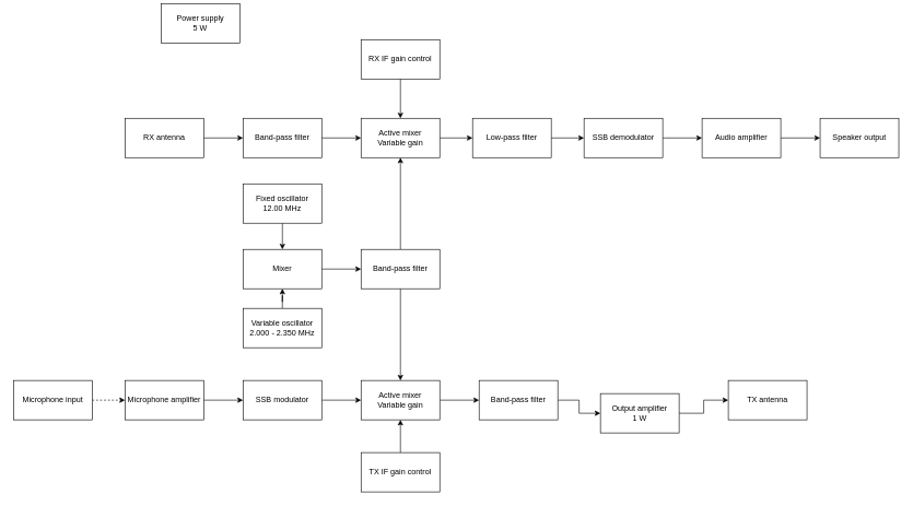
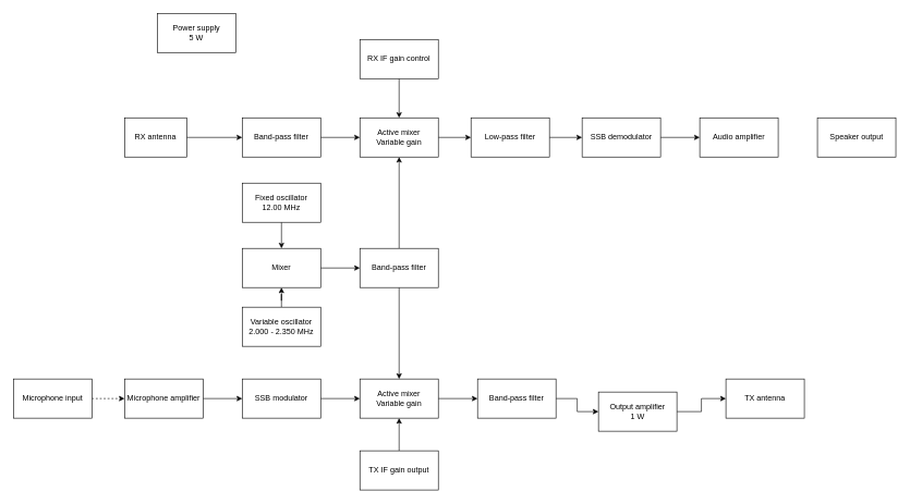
- <mxCell id="2" value="Power supply&lt;br&gt;5 W" style="rounded=0;whiteSpace=wrap;html=1;" parent="1" vertex="1"><mxGeometry x="245" y="5" width="120" height="60" as="geometry" /></mxCell>
+ <mxCell id="2" value="Power supply&lt;br&gt;5 W" style="rounded=0;whiteSpace=wrap;html=1;" parent="1" vertex="1"><mxGeometry x="240" y="20" width="120" height="60" as="geometry" /></mxCell>
- <mxCell id="10" value="RX antenna" style="rounded=0;whiteSpace=wrap;html=1;" parent="1" vertex="1"><mxGeometry x="190" y="180" width="120" height="60" as="geometry" /></mxCell>
+ <mxCell id="10" value="RX antenna" style="rounded=0;whiteSpace=wrap;html=1;" parent="1" vertex="1"><mxGeometry x="190" y="180" width="95" height="60" as="geometry" /></mxCell>
- <mxCell id="33" style="edgeStyle=orthogonalEdgeStyle;rounded=0;orthogonalLoop=1;jettySize=auto;html=1;" parent="1" source="34" target="35" edge="1"><mxGeometry relative="1" as="geometry" /></mxCell>
- <mxCell id="26" value="TX IF gain control" style="rounded=0;whiteSpace=wrap;html=1;" parent="1" vertex="1"><mxGeometry x="550" y="690" width="120" height="60" as="geometry" /></mxCell>
+ <mxCell id="26" value="TX IF gain output" style="rounded=0;whiteSpace=wrap;html=1;" parent="1" vertex="1"><mxGeometry x="550" y="690" width="120" height="60" as="geometry" /></mxCell>
